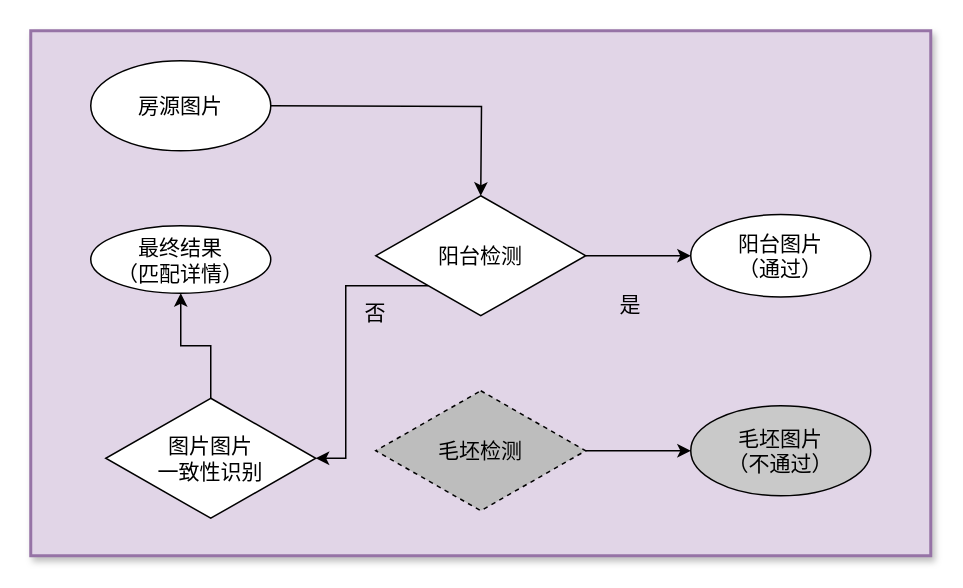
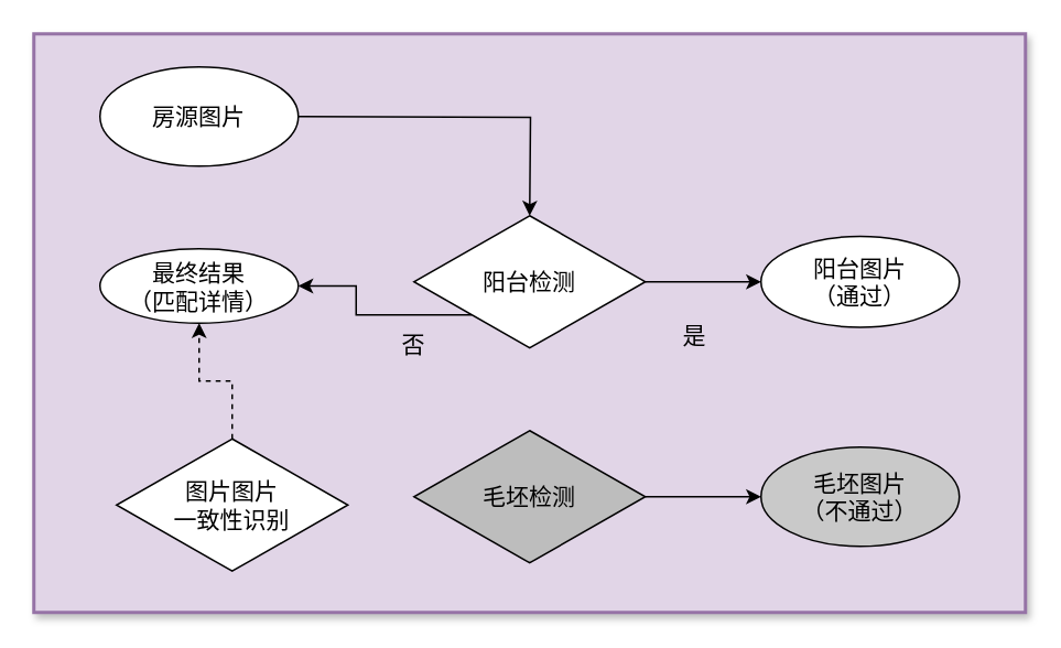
- <mxCell id="13" style="edgeStyle=orthogonalEdgeStyle;rounded=0;orthogonalLoop=1;jettySize=auto;html=1;exitX=0.5;exitY=0;exitDx=0;exitDy=0;" parent="1" source="14" target="15" edge="1"><mxGeometry relative="1" as="geometry" /></mxCell>
+ <mxCell id="13" style="edgeStyle=orthogonalEdgeStyle;rounded=0;orthogonalLoop=1;jettySize=auto;html=1;exitX=0.5;exitY=0;exitDx=0;exitDy=0;dashed=1;" parent="1" source="14" target="15" edge="1"><mxGeometry relative="1" as="geometry" /></mxCell>
- <mxCell id="5" style="edgeStyle=orthogonalEdgeStyle;rounded=0;orthogonalLoop=1;jettySize=auto;html=1;exitX=0;exitY=1;exitDx=0;exitDy=0;entryX=1;entryY=0.5;entryDx=0;entryDy=0;" parent="1" source="6" target="14" edge="1"><mxGeometry relative="1" as="geometry" /></mxCell>
+ <mxCell id="5" style="edgeStyle=orthogonalEdgeStyle;rounded=0;orthogonalLoop=1;jettySize=auto;html=1;exitX=0;exitY=1;exitDx=0;exitDy=0;" parent="1" source="6" target="15" edge="1"><mxGeometry relative="1" as="geometry" /></mxCell>
- <mxCell id="8" value="&lt;font style=&quot;font-size: 14px&quot;&gt;毛坯检测&lt;/font&gt;" style="rhombus;whiteSpace=wrap;html=1;fillColor=#BDBDBD;dashed=1;" parent="1" vertex="1"><mxGeometry x="250" y="260" width="140" height="80" as="geometry" /></mxCell>
+ <mxCell id="8" value="&lt;font style=&quot;font-size: 14px&quot;&gt;毛坯检测&lt;/font&gt;" style="rhombus;whiteSpace=wrap;html=1;fillColor=#BDBDBD;" parent="1" vertex="1"><mxGeometry x="250" y="260" width="140" height="80" as="geometry" /></mxCell>
